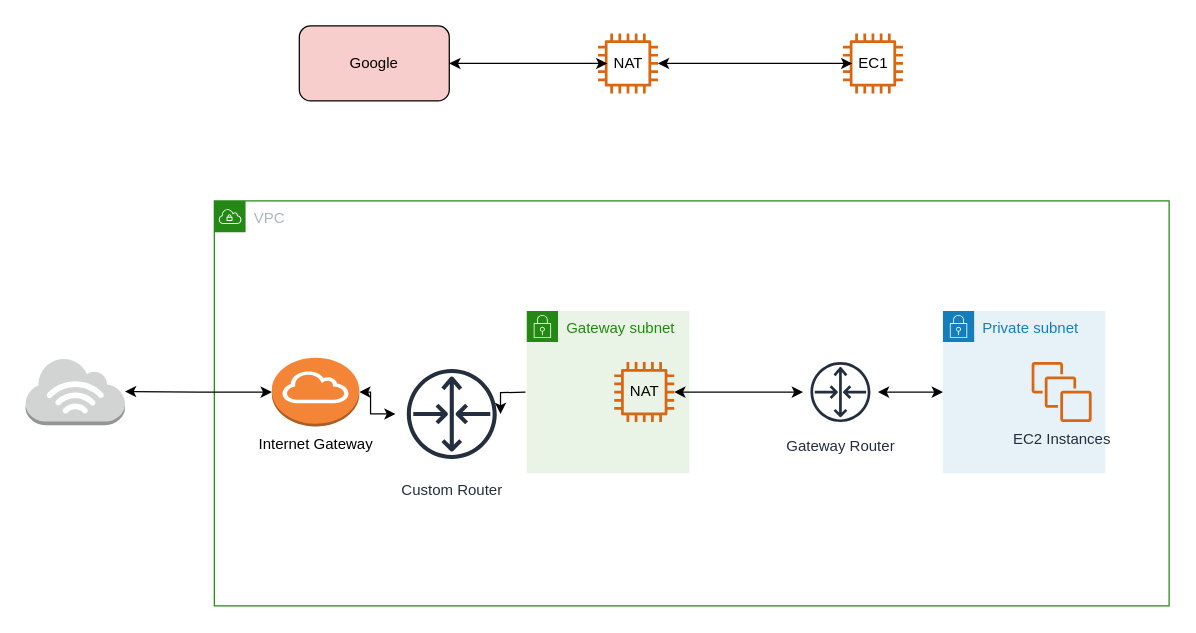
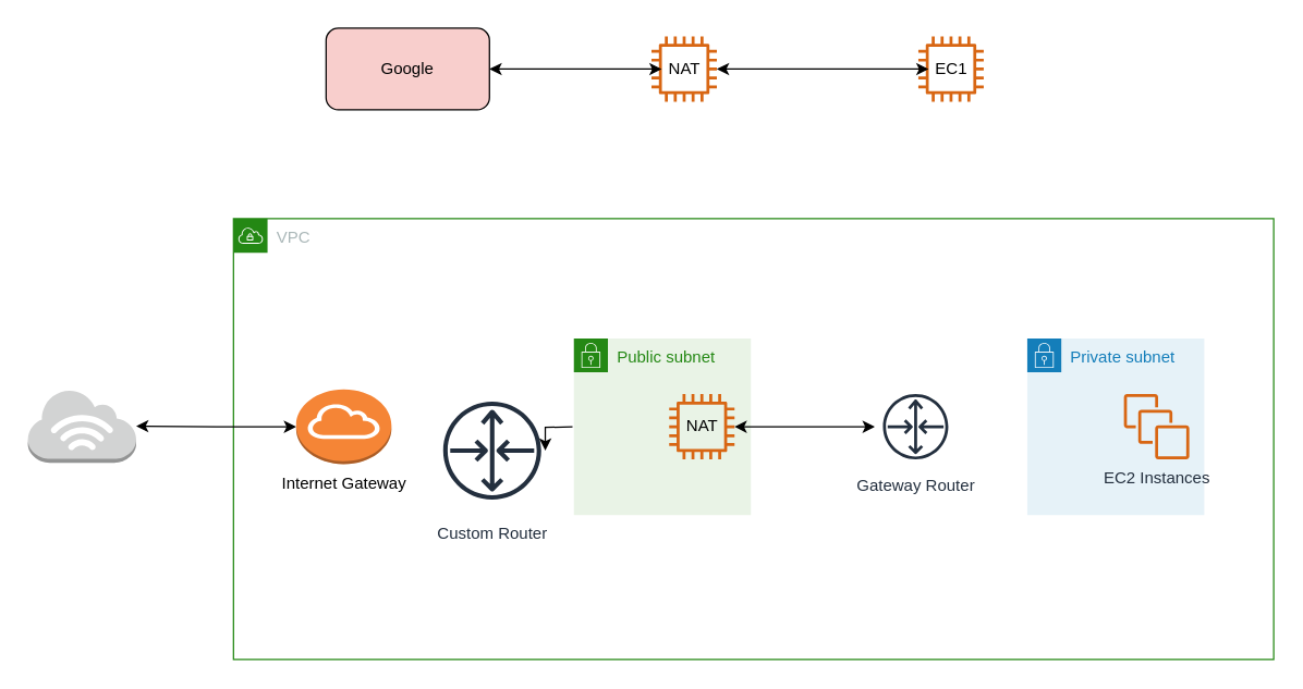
- <mxCell id="5" value="Gateway subnet" style="points=[[0,0],[0.25,0],[0.5,0],[0.75,0],[1,0],[1,0.25],[1,0.5],[1,0.75],[1,1],[0.75,1],[0.5,1],[0.25,1],[0,1],[0,0.75],[0,0.5],[0,0.25]];outlineConnect=0;gradientColor=none;html=1;whiteSpace=wrap;fontSize=12;fontStyle=0;shape=mxgraph.aws4.group;grIcon=mxgraph.aws4.group_security_group;grStroke=0;strokeColor=#248814;fillColor=#E9F3E6;verticalAlign=top;align=left;spacingLeft=30;fontColor=#248814;dashed=0;" vertex="1" parent="1"><mxGeometry x="421" y="248" width="130" height="130" as="geometry" /></mxCell>
+ <mxCell id="5" value="Public subnet" style="points=[[0,0],[0.25,0],[0.5,0],[0.75,0],[1,0],[1,0.25],[1,0.5],[1,0.75],[1,1],[0.75,1],[0.5,1],[0.25,1],[0,1],[0,0.75],[0,0.5],[0,0.25]];outlineConnect=0;gradientColor=none;html=1;whiteSpace=wrap;fontSize=12;fontStyle=0;shape=mxgraph.aws4.group;grIcon=mxgraph.aws4.group_security_group;grStroke=0;strokeColor=#248814;fillColor=#E9F3E6;verticalAlign=top;align=left;spacingLeft=30;fontColor=#248814;dashed=0;" vertex="1" parent="1"><mxGeometry x="421" y="248" width="130" height="130" as="geometry" /></mxCell>
- <mxCell id="3" style="edgeStyle=orthogonalEdgeStyle;rounded=0;orthogonalLoop=1;jettySize=auto;html=1;startArrow=classic;startFill=1;" edge="1" parent="1" source="4" target="11"><mxGeometry relative="1" as="geometry" /></mxCell>
- <mxCell id="12" style="edgeStyle=orthogonalEdgeStyle;rounded=0;orthogonalLoop=1;jettySize=auto;html=1;entryX=1;entryY=0.5;entryDx=0;entryDy=0;entryPerimeter=0;startArrow=classic;startFill=1;" edge="1" parent="1" source="13" target="16"><mxGeometry relative="1" as="geometry" /></mxCell>
